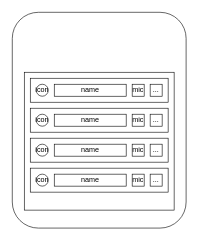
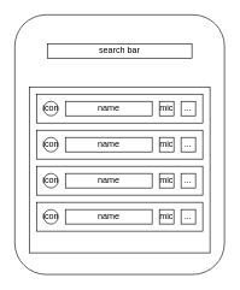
+ <mxCell id="3" value="search bar" style="rounded=0;whiteSpace=wrap;html=1;" vertex="1" parent="1"><mxGeometry x="65" y="60" width="200" height="20" as="geometry" /></mxCell>
